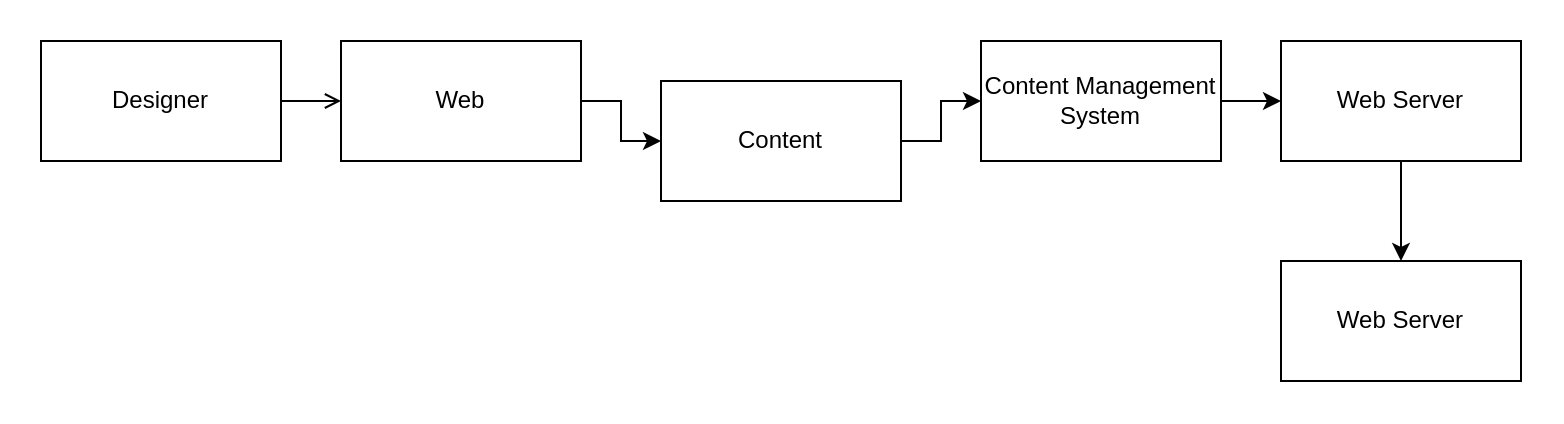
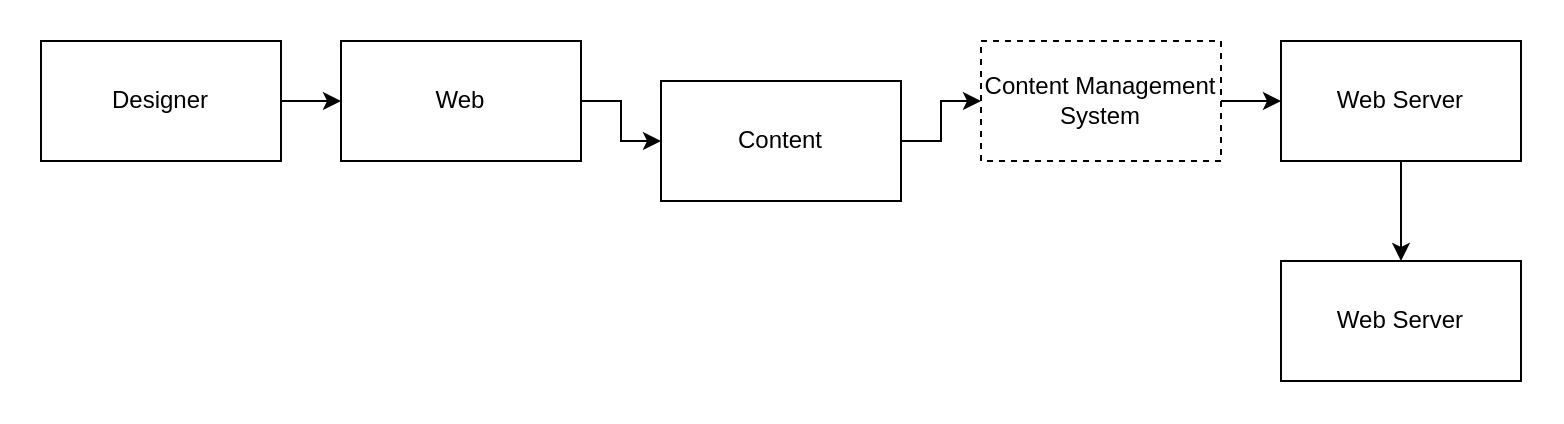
- <mxCell id="9" style="edgeStyle=orthogonalEdgeStyle;rounded=0;orthogonalLoop=1;jettySize=auto;html=1;endArrow=open;" edge="1" parent="1" source="2" target="8"><mxGeometry relative="1" as="geometry"><mxPoint x="220" y="50" as="targetPoint" /><mxPoint x="140" y="50" as="sourcePoint" /></mxGeometry></mxCell>
+ <mxCell id="9" style="edgeStyle=orthogonalEdgeStyle;rounded=0;orthogonalLoop=1;jettySize=auto;html=1;" edge="1" parent="1" source="2" target="8"><mxGeometry relative="1" as="geometry"><mxPoint x="220" y="50" as="targetPoint" /><mxPoint x="140" y="50" as="sourcePoint" /></mxGeometry></mxCell>
- <mxCell id="6" value="Content Management System" style="rounded=0;whiteSpace=wrap;html=1;shadow=0;" vertex="1" parent="1"><mxGeometry x="490" y="20" width="120" height="60" as="geometry" /></mxCell>
+ <mxCell id="6" value="Content Management System" style="rounded=0;whiteSpace=wrap;html=1;shadow=0;dashed=1;" vertex="1" parent="1"><mxGeometry x="490" y="20" width="120" height="60" as="geometry" /></mxCell>
